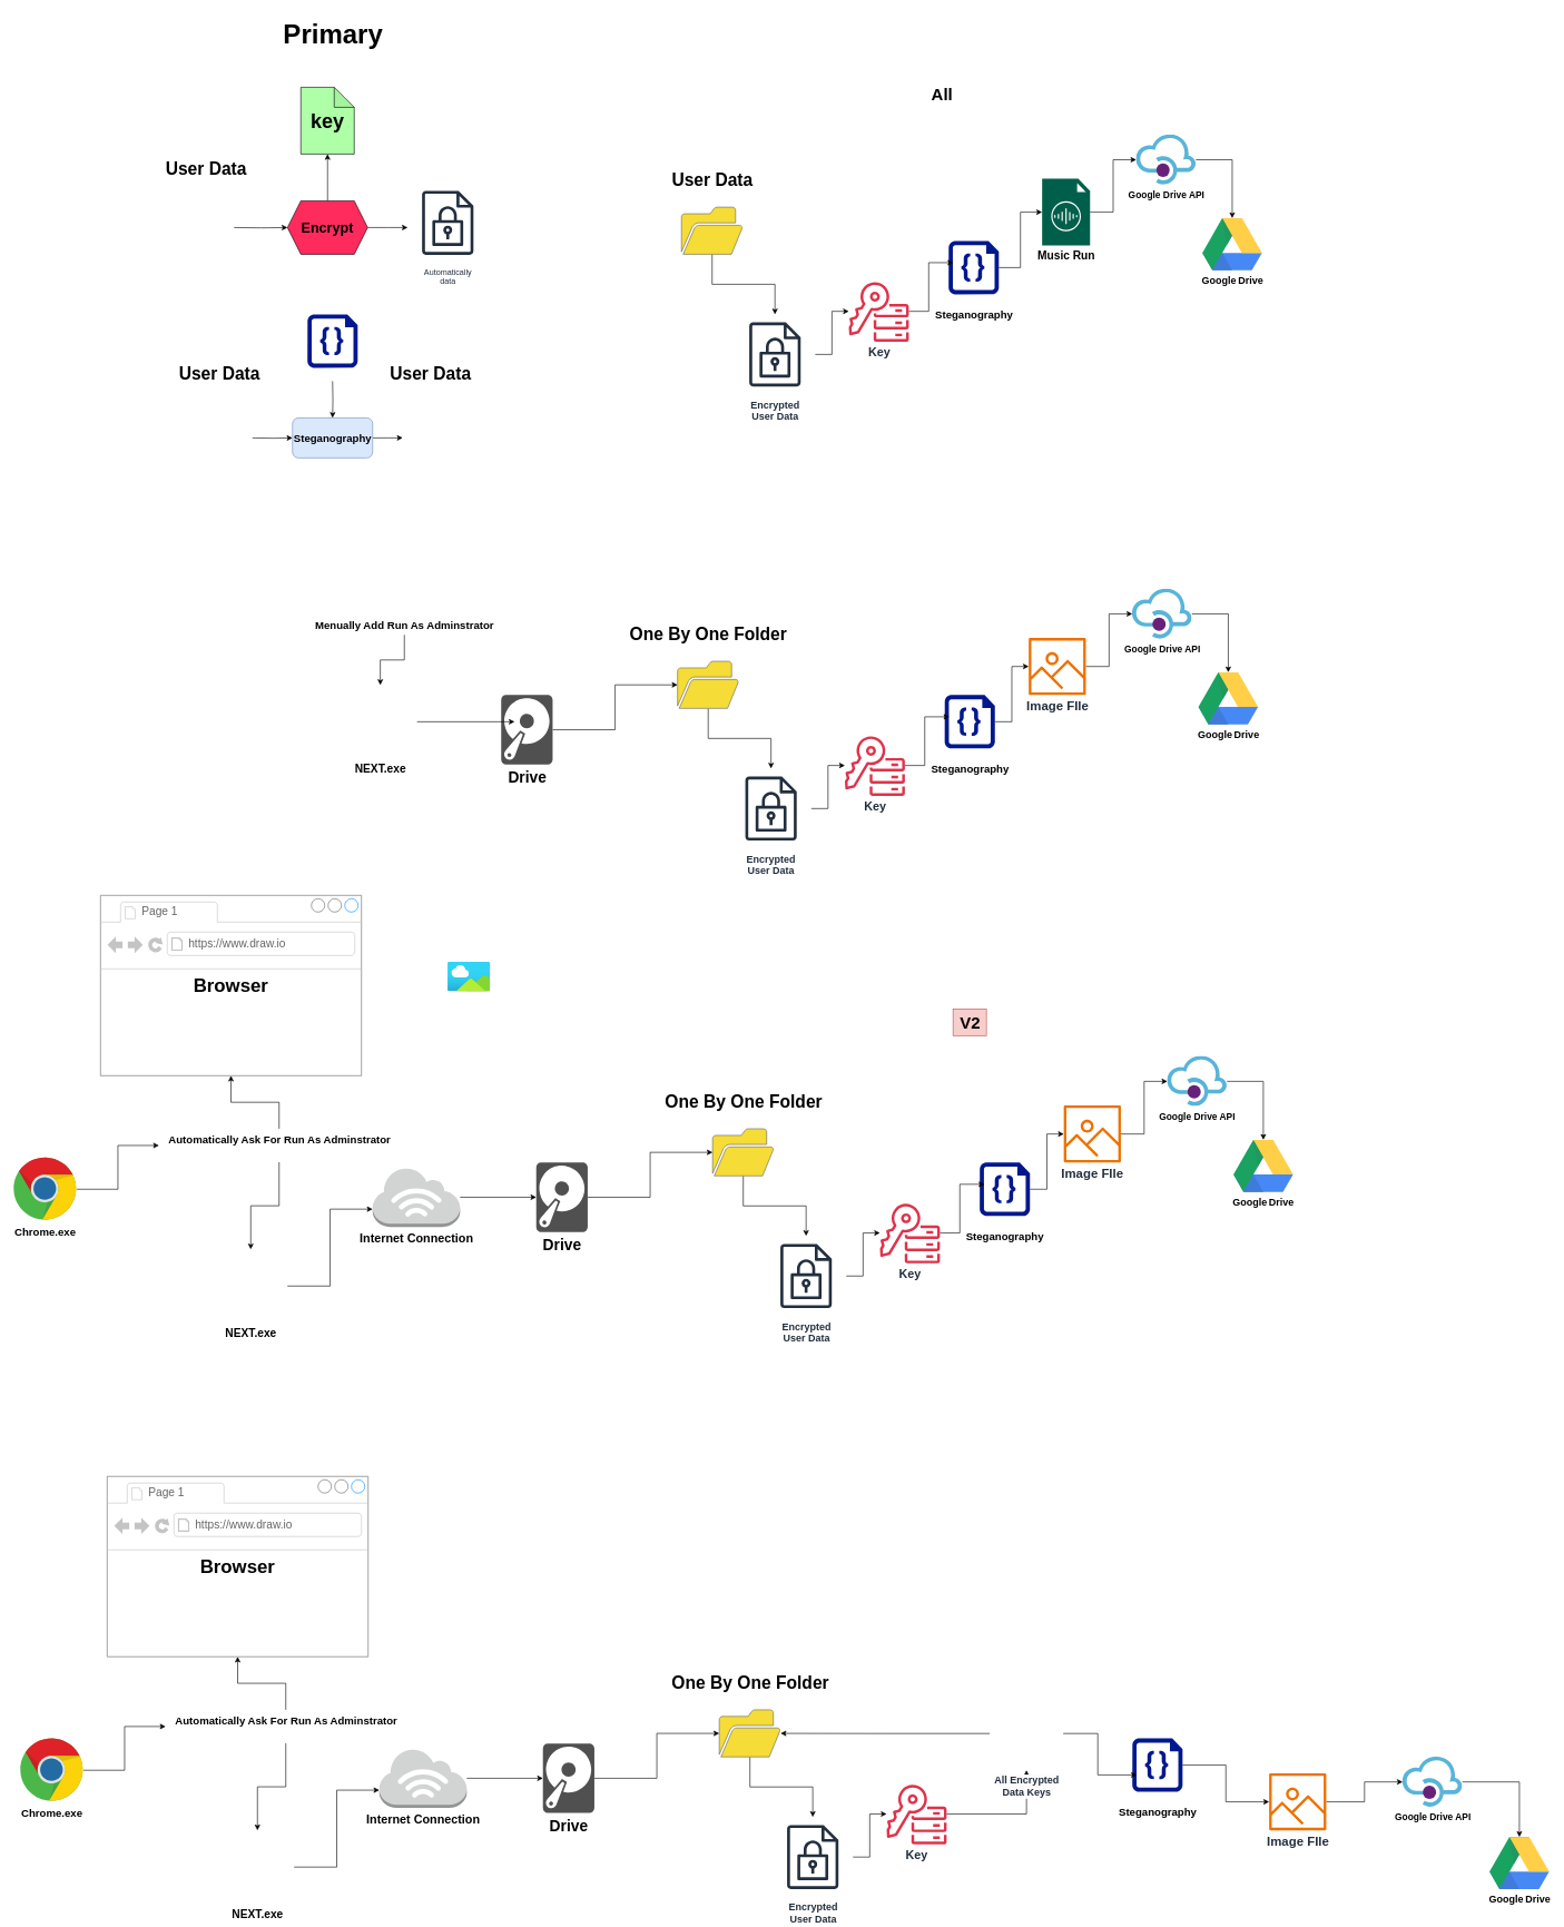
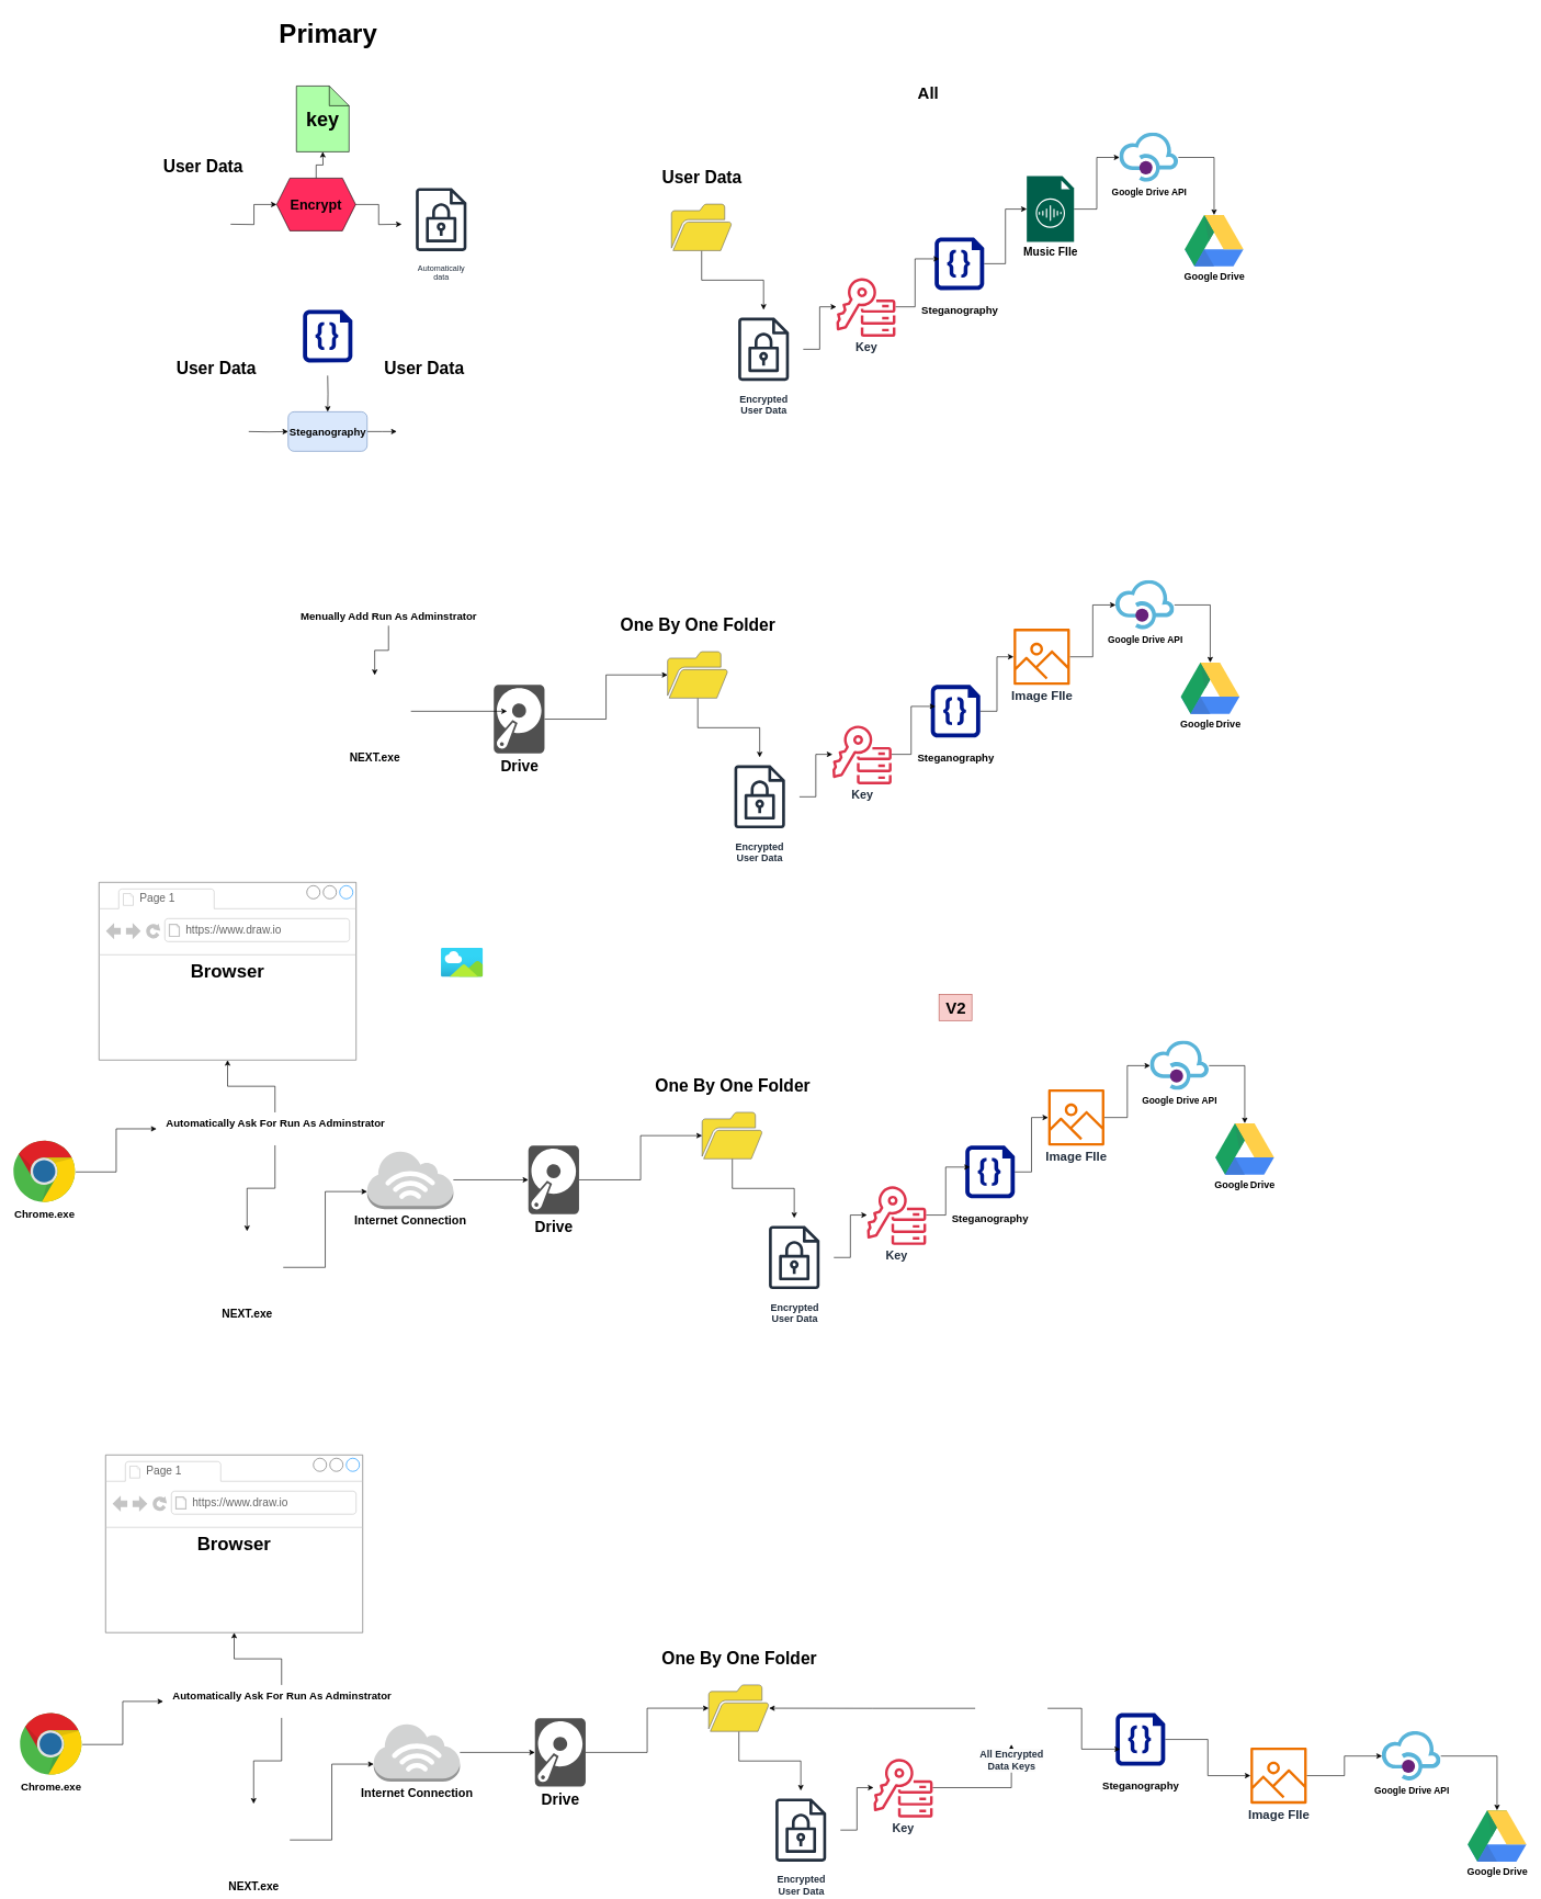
- <mxCell id="5" value="&lt;font style=&quot;font-size: 21px;&quot;&gt;&lt;b&gt;Encrypt&lt;/b&gt;&lt;/font&gt;" style="shape=hexagon;perimeter=hexagonPerimeter2;whiteSpace=wrap;html=1;fixedSize=1;fillColor=#FF2B5D;" parent="1" vertex="1"><mxGeometry x="430" y="300" width="120" height="80" as="geometry" /></mxCell>
+ <mxCell id="5" value="&lt;font style=&quot;font-size: 21px;&quot;&gt;&lt;b&gt;Encrypt&lt;/b&gt;&lt;/font&gt;" style="shape=hexagon;perimeter=hexagonPerimeter2;whiteSpace=wrap;html=1;fixedSize=1;fillColor=#FF2B5D;" parent="1" vertex="1"><mxGeometry x="420" y="270" width="120" height="80" as="geometry" /></mxCell>
- <mxCell id="28" value="&lt;b&gt;&lt;font style=&quot;font-size: 17px;&quot;&gt;Music Run&lt;/font&gt;&lt;/b&gt;" style="sketch=0;pointerEvents=1;shadow=0;dashed=0;html=1;strokeColor=none;fillColor=#005F4B;labelPosition=center;verticalLabelPosition=bottom;verticalAlign=top;align=center;outlineConnect=0;shape=mxgraph.veeam2.audio_file;" parent="1" vertex="1"><mxGeometry x="1560" y="267" width="71.79" height="100" as="geometry" /></mxCell>
+ <mxCell id="28" value="&lt;b&gt;&lt;font style=&quot;font-size: 17px;&quot;&gt;Music FIle&lt;/font&gt;&lt;/b&gt;" style="sketch=0;pointerEvents=1;shadow=0;dashed=0;html=1;strokeColor=none;fillColor=#005F4B;labelPosition=center;verticalLabelPosition=bottom;verticalAlign=top;align=center;outlineConnect=0;shape=mxgraph.veeam2.audio_file;" parent="1" vertex="1"><mxGeometry x="1560" y="267" width="71.79" height="100" as="geometry" /></mxCell>
- <mxCell id="76" value="&lt;b&gt;&lt;font style=&quot;font-size: 16px;&quot;&gt;Menually Add Run As Adminstrator&lt;/font&gt;&lt;/b&gt;" style="text;html=1;align=center;verticalAlign=middle;resizable=0;points=[];autosize=1;strokeColor=none;fillColor=none;" parent="1" vertex="1"><mxGeometry x="460" y="920" width="290" height="30" as="geometry" /></mxCell>
+ <mxCell id="76" value="&lt;b&gt;&lt;font style=&quot;font-size: 16px;&quot;&gt;Menually Add Run As Adminstrator&lt;/font&gt;&lt;/b&gt;" style="text;html=1;align=center;verticalAlign=middle;resizable=0;points=[];autosize=1;strokeColor=none;fillColor=none;" parent="1" vertex="1"><mxGeometry x="445" y="920" width="290" height="30" as="geometry" /></mxCell>
